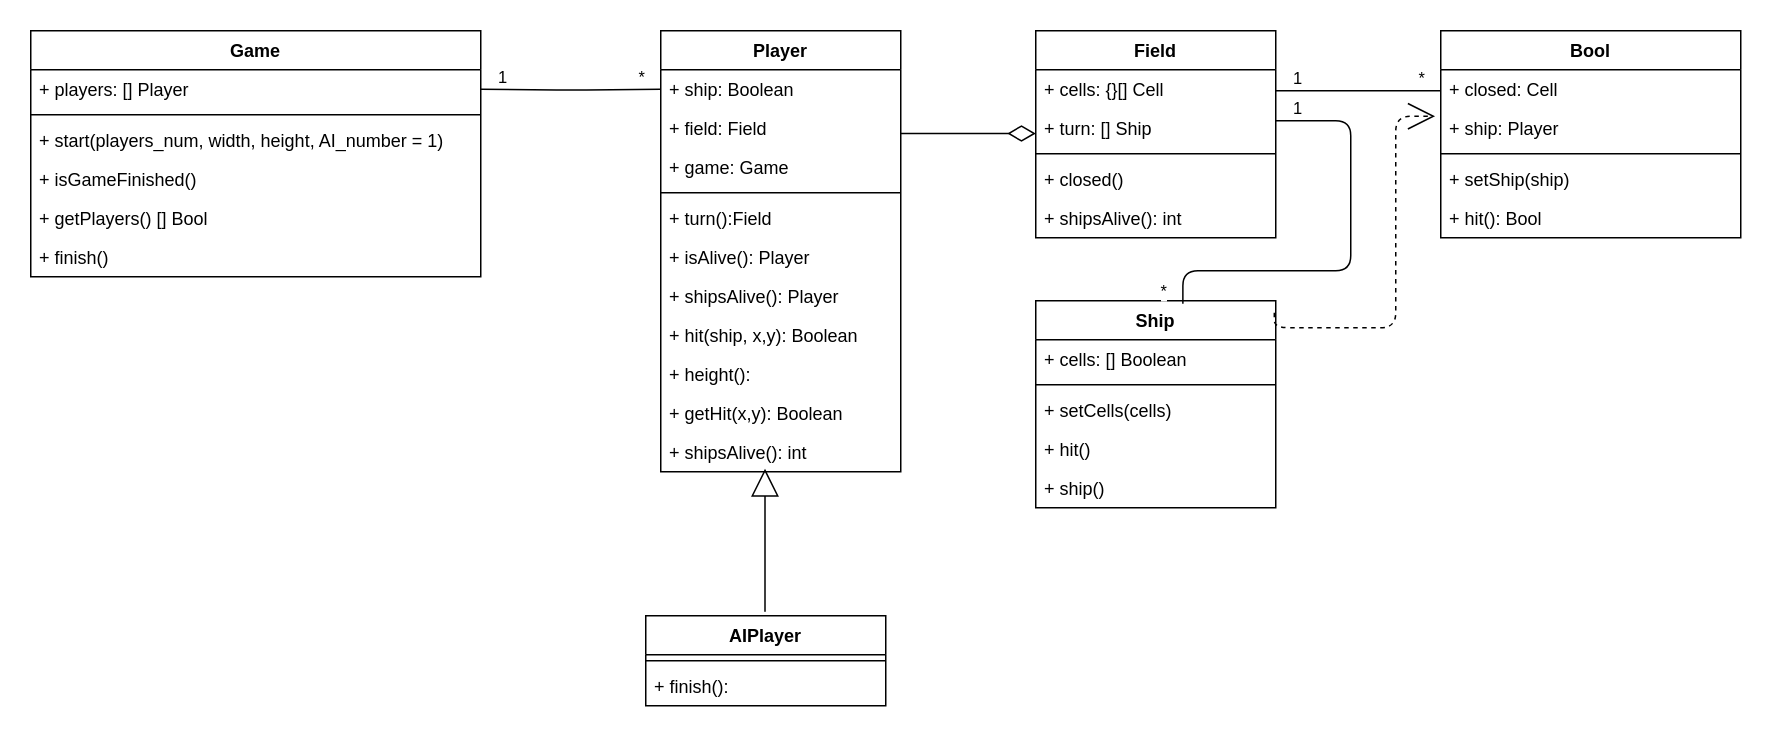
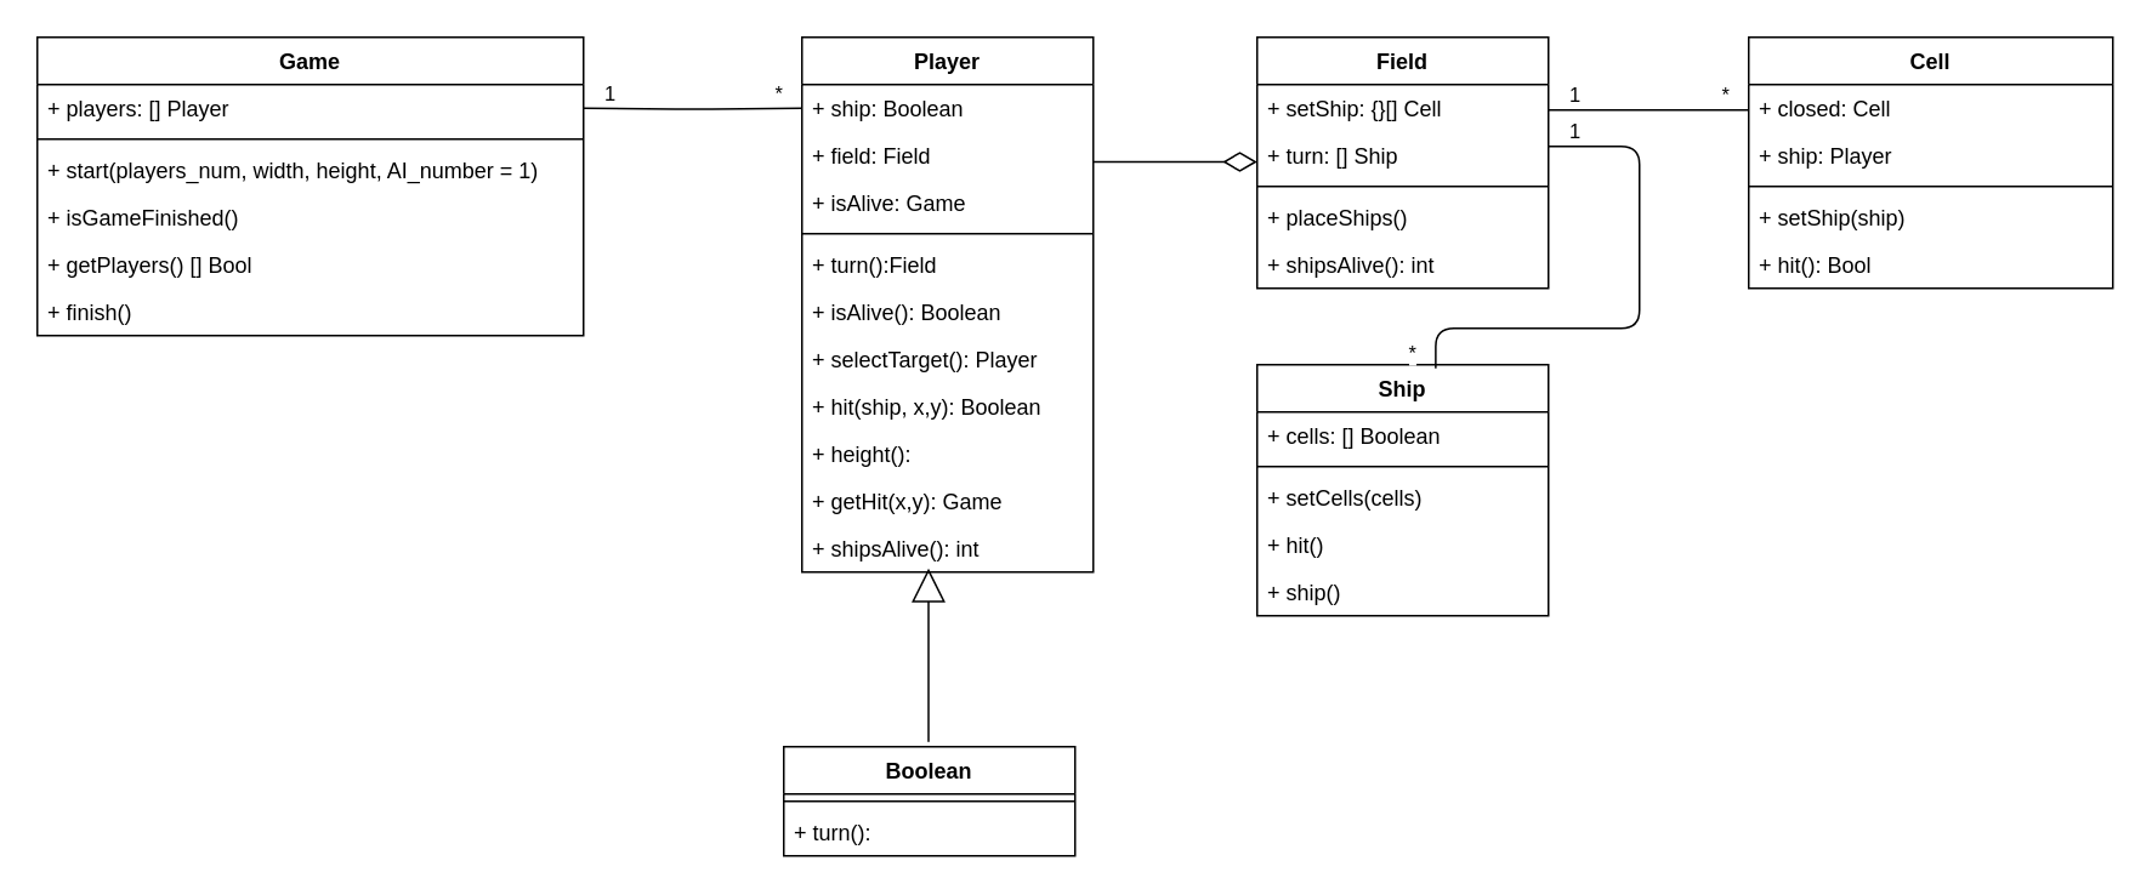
- <mxCell id="35" value="Bool" style="swimlane;fontStyle=1;align=center;verticalAlign=top;childLayout=stackLayout;horizontal=1;startSize=26;horizontalStack=0;resizeParent=1;resizeParentMax=0;resizeLast=0;collapsible=1;marginBottom=0;" parent="1" vertex="1"><mxGeometry x="960" y="20" width="200" height="138" as="geometry"><mxRectangle x="-130" y="293" width="100" height="26" as="alternateBounds" /></mxGeometry></mxCell>
+ <mxCell id="35" value="Cell" style="swimlane;fontStyle=1;align=center;verticalAlign=top;childLayout=stackLayout;horizontal=1;startSize=26;horizontalStack=0;resizeParent=1;resizeParentMax=0;resizeLast=0;collapsible=1;marginBottom=0;" parent="1" vertex="1"><mxGeometry x="960" y="20" width="200" height="138" as="geometry"><mxRectangle x="-130" y="293" width="100" height="26" as="alternateBounds" /></mxGeometry></mxCell>
- <mxCell id="25" value="+ cells: {}[] Cell&#10;" style="text;strokeColor=none;fillColor=none;align=left;verticalAlign=top;spacingLeft=4;spacingRight=4;overflow=hidden;rotatable=0;points=[[0,0.5],[1,0.5]];portConstraint=eastwest;" parent="24" vertex="1"><mxGeometry y="26" width="160" height="26" as="geometry" /></mxCell>
+ <mxCell id="25" value="+ setShip: {}[] Cell&#10;" style="text;strokeColor=none;fillColor=none;align=left;verticalAlign=top;spacingLeft=4;spacingRight=4;overflow=hidden;rotatable=0;points=[[0,0.5],[1,0.5]];portConstraint=eastwest;" parent="24" vertex="1"><mxGeometry y="26" width="160" height="26" as="geometry" /></mxCell>
- <mxCell id="12" value="+ game: Game" style="text;strokeColor=none;fillColor=none;align=left;verticalAlign=top;spacingLeft=4;spacingRight=4;overflow=hidden;rotatable=0;points=[[0,0.5],[1,0.5]];portConstraint=eastwest;" parent="9" vertex="1"><mxGeometry y="78" width="160" height="26" as="geometry" /></mxCell>
+ <mxCell id="12" value="+ isAlive: Game" style="text;strokeColor=none;fillColor=none;align=left;verticalAlign=top;spacingLeft=4;spacingRight=4;overflow=hidden;rotatable=0;points=[[0,0.5],[1,0.5]];portConstraint=eastwest;" parent="9" vertex="1"><mxGeometry y="78" width="160" height="26" as="geometry" /></mxCell>
- <mxCell id="28" value="+ closed()" style="text;strokeColor=none;fillColor=none;align=left;verticalAlign=top;spacingLeft=4;spacingRight=4;overflow=hidden;rotatable=0;points=[[0,0.5],[1,0.5]];portConstraint=eastwest;" parent="24" vertex="1"><mxGeometry y="86" width="160" height="26" as="geometry" /></mxCell>
+ <mxCell id="28" value="+ placeShips()" style="text;strokeColor=none;fillColor=none;align=left;verticalAlign=top;spacingLeft=4;spacingRight=4;overflow=hidden;rotatable=0;points=[[0,0.5],[1,0.5]];portConstraint=eastwest;" parent="24" vertex="1"><mxGeometry y="86" width="160" height="26" as="geometry" /></mxCell>
- <mxCell id="15" value="+ isAlive(): Player" style="text;strokeColor=none;fillColor=none;align=left;verticalAlign=top;spacingLeft=4;spacingRight=4;overflow=hidden;rotatable=0;points=[[0,0.5],[1,0.5]];portConstraint=eastwest;" parent="9" vertex="1"><mxGeometry y="138" width="160" height="26" as="geometry" /></mxCell>
+ <mxCell id="15" value="+ isAlive(): Boolean" style="text;strokeColor=none;fillColor=none;align=left;verticalAlign=top;spacingLeft=4;spacingRight=4;overflow=hidden;rotatable=0;points=[[0,0.5],[1,0.5]];portConstraint=eastwest;" parent="9" vertex="1"><mxGeometry y="138" width="160" height="26" as="geometry" /></mxCell>
- <mxCell id="53" style="edgeStyle=orthogonalEdgeStyle;html=1;labelBackgroundColor=none;startFill=0;startSize=8;endArrow=open;endFill=0;endSize=16;fontFamily=Verdana;fontSize=12;dashed=1;exitX=0.994;exitY=0.058;exitDx=0;exitDy=0;exitPerimeter=0;entryX=-0.019;entryY=0.192;entryDx=0;entryDy=0;entryPerimeter=0;" parent="1" source="41" target="37" edge="1"><mxGeometry relative="1" as="geometry"><Array as="points"><mxPoint x="849" y="218" /><mxPoint x="930" y="218" /><mxPoint x="930" y="77" /></Array><mxPoint x="940" y="218" as="sourcePoint" /><mxPoint x="1000" y="180" as="targetPoint" /></mxGeometry></mxCell>
- <mxCell id="16" value="+ shipsAlive(): Player" style="text;strokeColor=none;fillColor=none;align=left;verticalAlign=top;spacingLeft=4;spacingRight=4;overflow=hidden;rotatable=0;points=[[0,0.5],[1,0.5]];portConstraint=eastwest;" parent="9" vertex="1"><mxGeometry y="164" width="160" height="26" as="geometry" /></mxCell>
+ <mxCell id="16" value="+ selectTarget(): Player" style="text;strokeColor=none;fillColor=none;align=left;verticalAlign=top;spacingLeft=4;spacingRight=4;overflow=hidden;rotatable=0;points=[[0,0.5],[1,0.5]];portConstraint=eastwest;" parent="9" vertex="1"><mxGeometry y="164" width="160" height="26" as="geometry" /></mxCell>
- <mxCell id="19" value="+ getHit(x,y): Boolean" style="text;strokeColor=none;fillColor=none;align=left;verticalAlign=top;spacingLeft=4;spacingRight=4;overflow=hidden;rotatable=0;points=[[0,0.5],[1,0.5]];portConstraint=eastwest;" parent="9" vertex="1"><mxGeometry y="242" width="160" height="26" as="geometry" /></mxCell>
+ <mxCell id="19" value="+ getHit(x,y): Game" style="text;strokeColor=none;fillColor=none;align=left;verticalAlign=top;spacingLeft=4;spacingRight=4;overflow=hidden;rotatable=0;points=[[0,0.5],[1,0.5]];portConstraint=eastwest;" parent="9" vertex="1"><mxGeometry y="242" width="160" height="26" as="geometry" /></mxCell>
- <mxCell id="31" value="AIPlayer" style="swimlane;fontStyle=1;align=center;verticalAlign=top;childLayout=stackLayout;horizontal=1;startSize=26;horizontalStack=0;resizeParent=1;resizeParentMax=0;resizeLast=0;collapsible=1;marginBottom=0;" parent="1" vertex="1"><mxGeometry x="430" y="410" width="160" height="60" as="geometry"><mxRectangle x="-130" y="293" width="100" height="26" as="alternateBounds" /></mxGeometry></mxCell>
+ <mxCell id="31" value="Boolean" style="swimlane;fontStyle=1;align=center;verticalAlign=top;childLayout=stackLayout;horizontal=1;startSize=26;horizontalStack=0;resizeParent=1;resizeParentMax=0;resizeLast=0;collapsible=1;marginBottom=0;" parent="1" vertex="1"><mxGeometry x="430" y="410" width="160" height="60" as="geometry"><mxRectangle x="-130" y="293" width="100" height="26" as="alternateBounds" /></mxGeometry></mxCell>
- <mxCell id="33" value="+ finish(): " style="text;strokeColor=none;fillColor=none;align=left;verticalAlign=top;spacingLeft=4;spacingRight=4;overflow=hidden;rotatable=0;points=[[0,0.5],[1,0.5]];portConstraint=eastwest;" parent="31" vertex="1"><mxGeometry y="34" width="160" height="26" as="geometry" /></mxCell>
+ <mxCell id="33" value="+ turn(): " style="text;strokeColor=none;fillColor=none;align=left;verticalAlign=top;spacingLeft=4;spacingRight=4;overflow=hidden;rotatable=0;points=[[0,0.5],[1,0.5]];portConstraint=eastwest;" parent="31" vertex="1"><mxGeometry y="34" width="160" height="26" as="geometry" /></mxCell>
